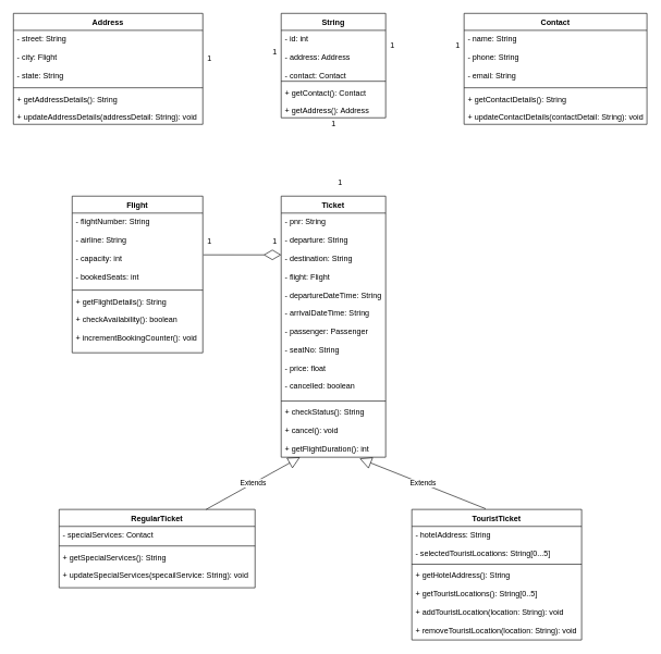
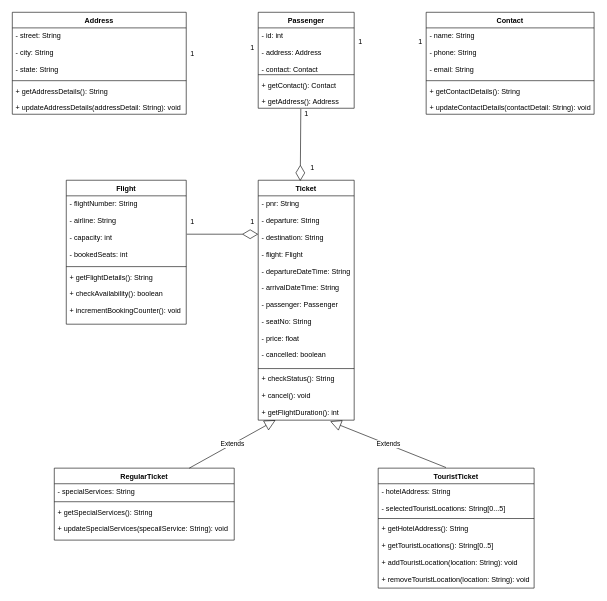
- <mxCell id="2" value="String" style="swimlane;fontStyle=1;align=center;verticalAlign=top;childLayout=stackLayout;horizontal=1;startSize=26;horizontalStack=0;resizeParent=1;resizeParentMax=0;resizeLast=0;collapsible=1;marginBottom=0;" parent="1" vertex="1"><mxGeometry x="430" y="20" width="160" height="160" as="geometry" /></mxCell>
+ <mxCell id="2" value="Passenger" style="swimlane;fontStyle=1;align=center;verticalAlign=top;childLayout=stackLayout;horizontal=1;startSize=26;horizontalStack=0;resizeParent=1;resizeParentMax=0;resizeLast=0;collapsible=1;marginBottom=0;" parent="1" vertex="1"><mxGeometry x="430" y="20" width="160" height="160" as="geometry" /></mxCell>
- <mxCell id="7" value="- street: String&#10;&#10;- city: Flight&#10;&#10;- state: String" style="text;strokeColor=none;fillColor=none;align=left;verticalAlign=top;spacingLeft=4;spacingRight=4;overflow=hidden;rotatable=0;points=[[0,0.5],[1,0.5]];portConstraint=eastwest;" vertex="1" parent="6"><mxGeometry y="26" width="290" height="84" as="geometry" /></mxCell>
+ <mxCell id="7" value="- street: String&#10;&#10;- city: String&#10;&#10;- state: String" style="text;strokeColor=none;fillColor=none;align=left;verticalAlign=top;spacingLeft=4;spacingRight=4;overflow=hidden;rotatable=0;points=[[0,0.5],[1,0.5]];portConstraint=eastwest;" vertex="1" parent="6"><mxGeometry y="26" width="290" height="84" as="geometry" /></mxCell>
+ <mxCell id="36" value="" style="endArrow=diamondThin;endFill=0;endSize=24;html=1;exitX=0.444;exitY=1.019;exitDx=0;exitDy=0;exitPerimeter=0;entryX=0.438;entryY=0.003;entryDx=0;entryDy=0;entryPerimeter=0;" edge="1" parent="1" source="5" target="14"><mxGeometry width="160" relative="1" as="geometry"><mxPoint x="440" y="290" as="sourcePoint" /><mxPoint x="600" y="290" as="targetPoint" /></mxGeometry></mxCell>
- <mxCell id="23" value="- specialServices: Contact" style="text;strokeColor=none;fillColor=none;align=left;verticalAlign=top;spacingLeft=4;spacingRight=4;overflow=hidden;rotatable=0;points=[[0,0.5],[1,0.5]];portConstraint=eastwest;" vertex="1" parent="22"><mxGeometry y="26" width="300" height="26" as="geometry" /></mxCell>
+ <mxCell id="23" value="- specialServices: String" style="text;strokeColor=none;fillColor=none;align=left;verticalAlign=top;spacingLeft=4;spacingRight=4;overflow=hidden;rotatable=0;points=[[0,0.5],[1,0.5]];portConstraint=eastwest;" vertex="1" parent="22"><mxGeometry y="26" width="300" height="26" as="geometry" /></mxCell>
